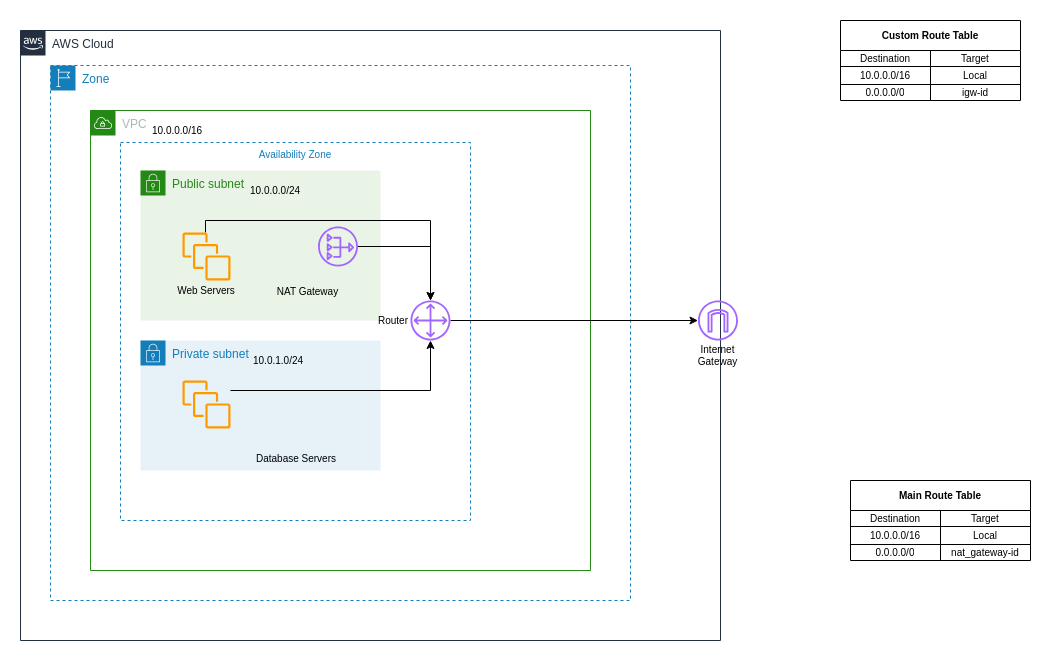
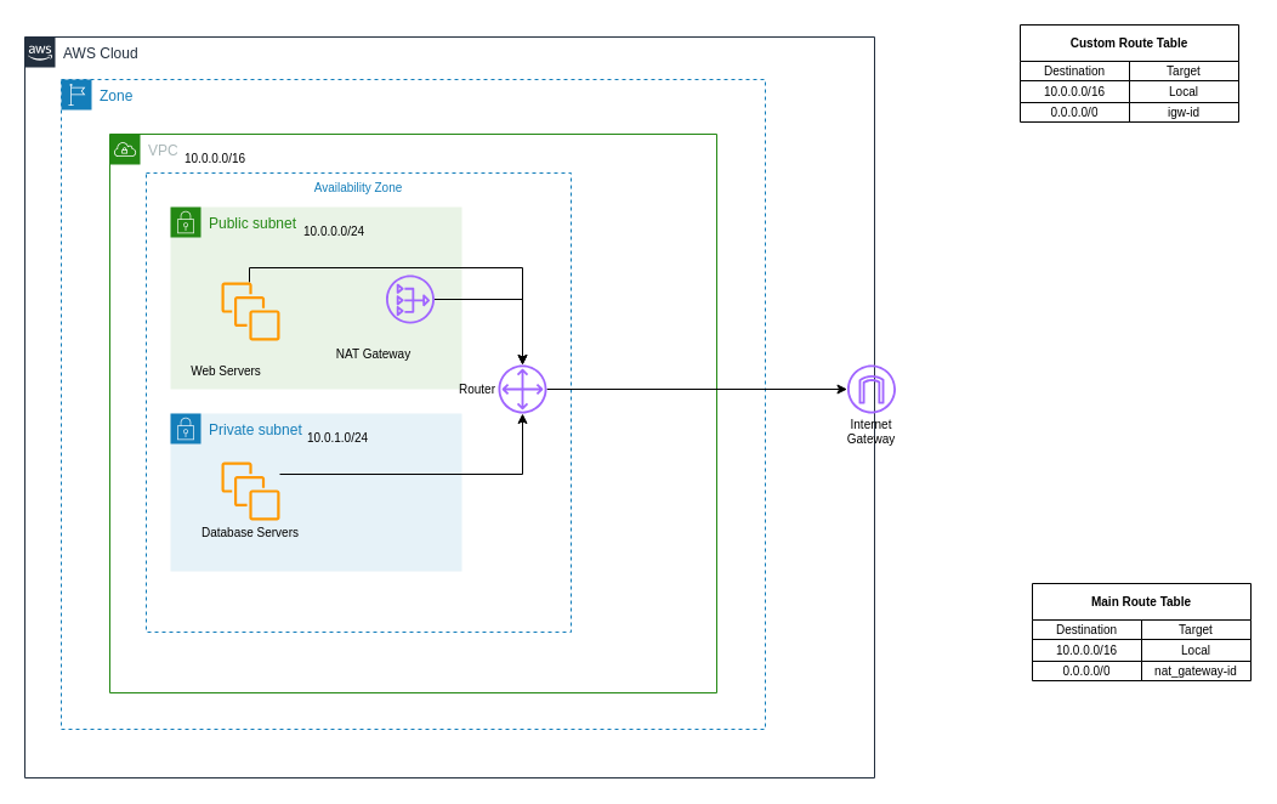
- <mxCell id="17" value="Web Servers" style="text;html=1;strokeColor=none;fillColor=none;align=center;verticalAlign=middle;whiteSpace=wrap;rounded=0;fontSize=10;fontColor=default;" parent="1" vertex="1"><mxGeometry x="171" y="280" width="70" height="20" as="geometry" /></mxCell>
+ <mxCell id="17" value="Web Servers" style="text;html=1;strokeColor=none;fillColor=none;align=center;verticalAlign=middle;whiteSpace=wrap;rounded=0;fontSize=10;fontColor=default;" parent="1" vertex="1"><mxGeometry x="151" y="295" width="70" height="20" as="geometry" /></mxCell>
- <mxCell id="18" value="Database Servers" style="text;html=1;strokeColor=none;fillColor=none;align=center;verticalAlign=middle;whiteSpace=wrap;rounded=0;fontSize=10;fontColor=default;" parent="1" vertex="1"><mxGeometry x="251" y="448" width="90" height="20" as="geometry" /></mxCell>
+ <mxCell id="18" value="Database Servers" style="text;html=1;strokeColor=none;fillColor=none;align=center;verticalAlign=middle;whiteSpace=wrap;rounded=0;fontSize=10;fontColor=default;" parent="1" vertex="1"><mxGeometry x="161" y="428" width="90" height="20" as="geometry" /></mxCell>
